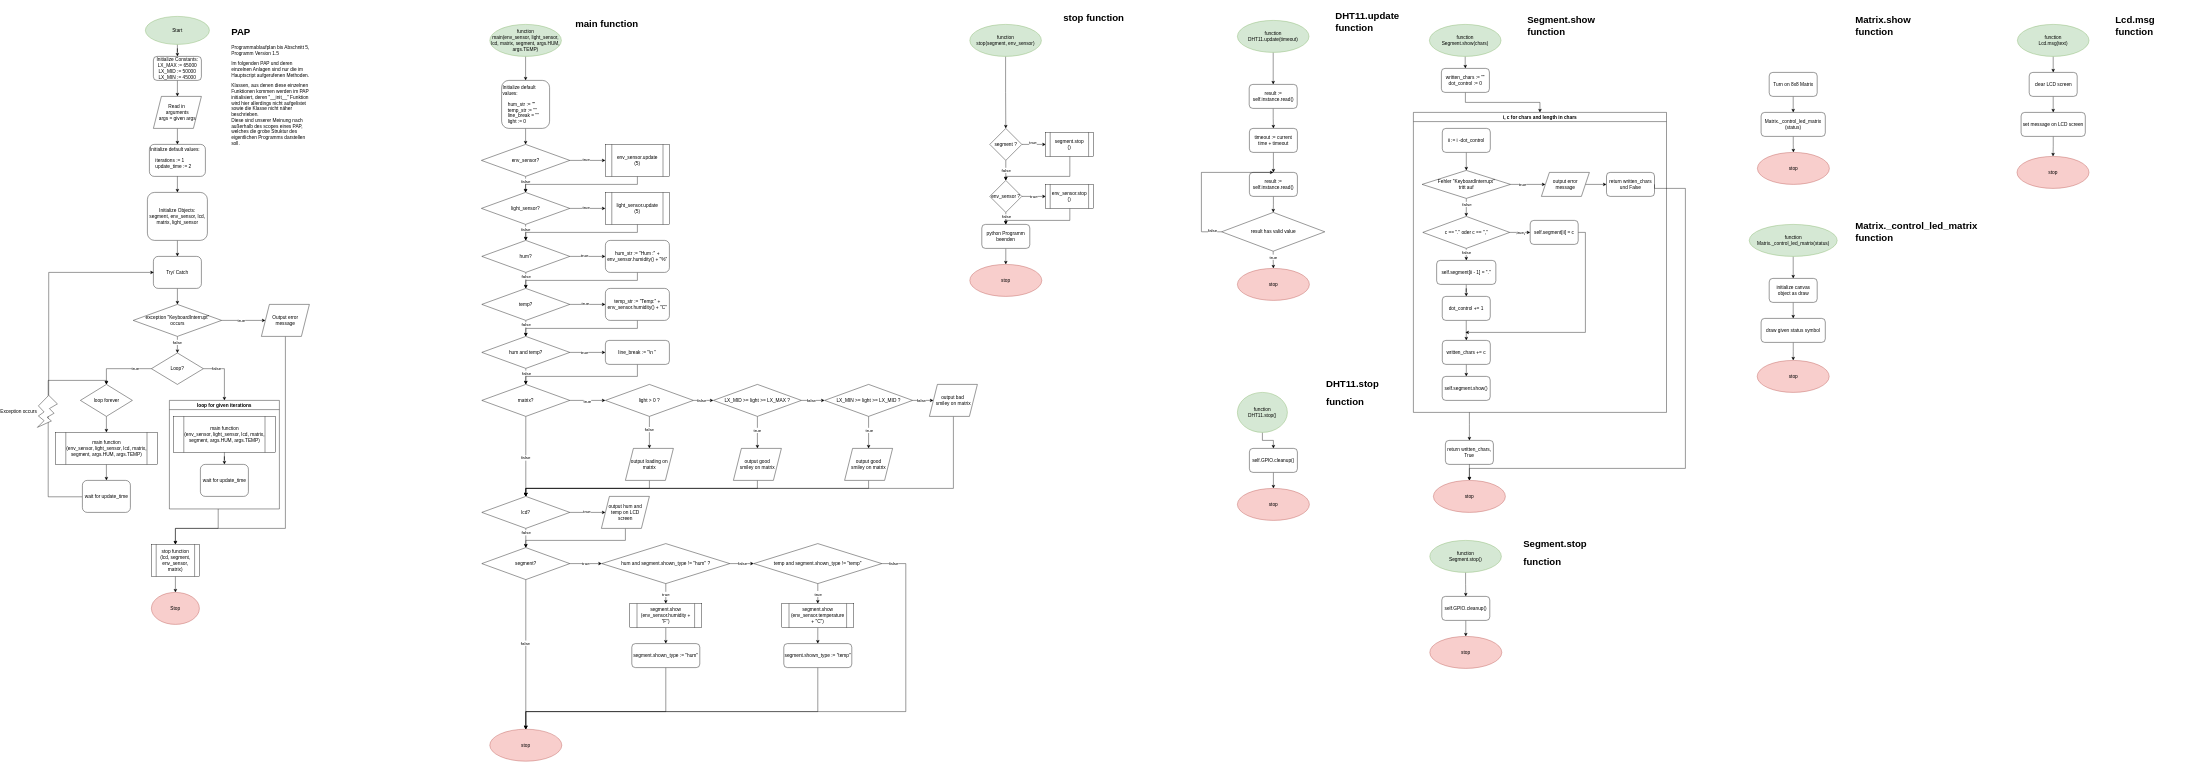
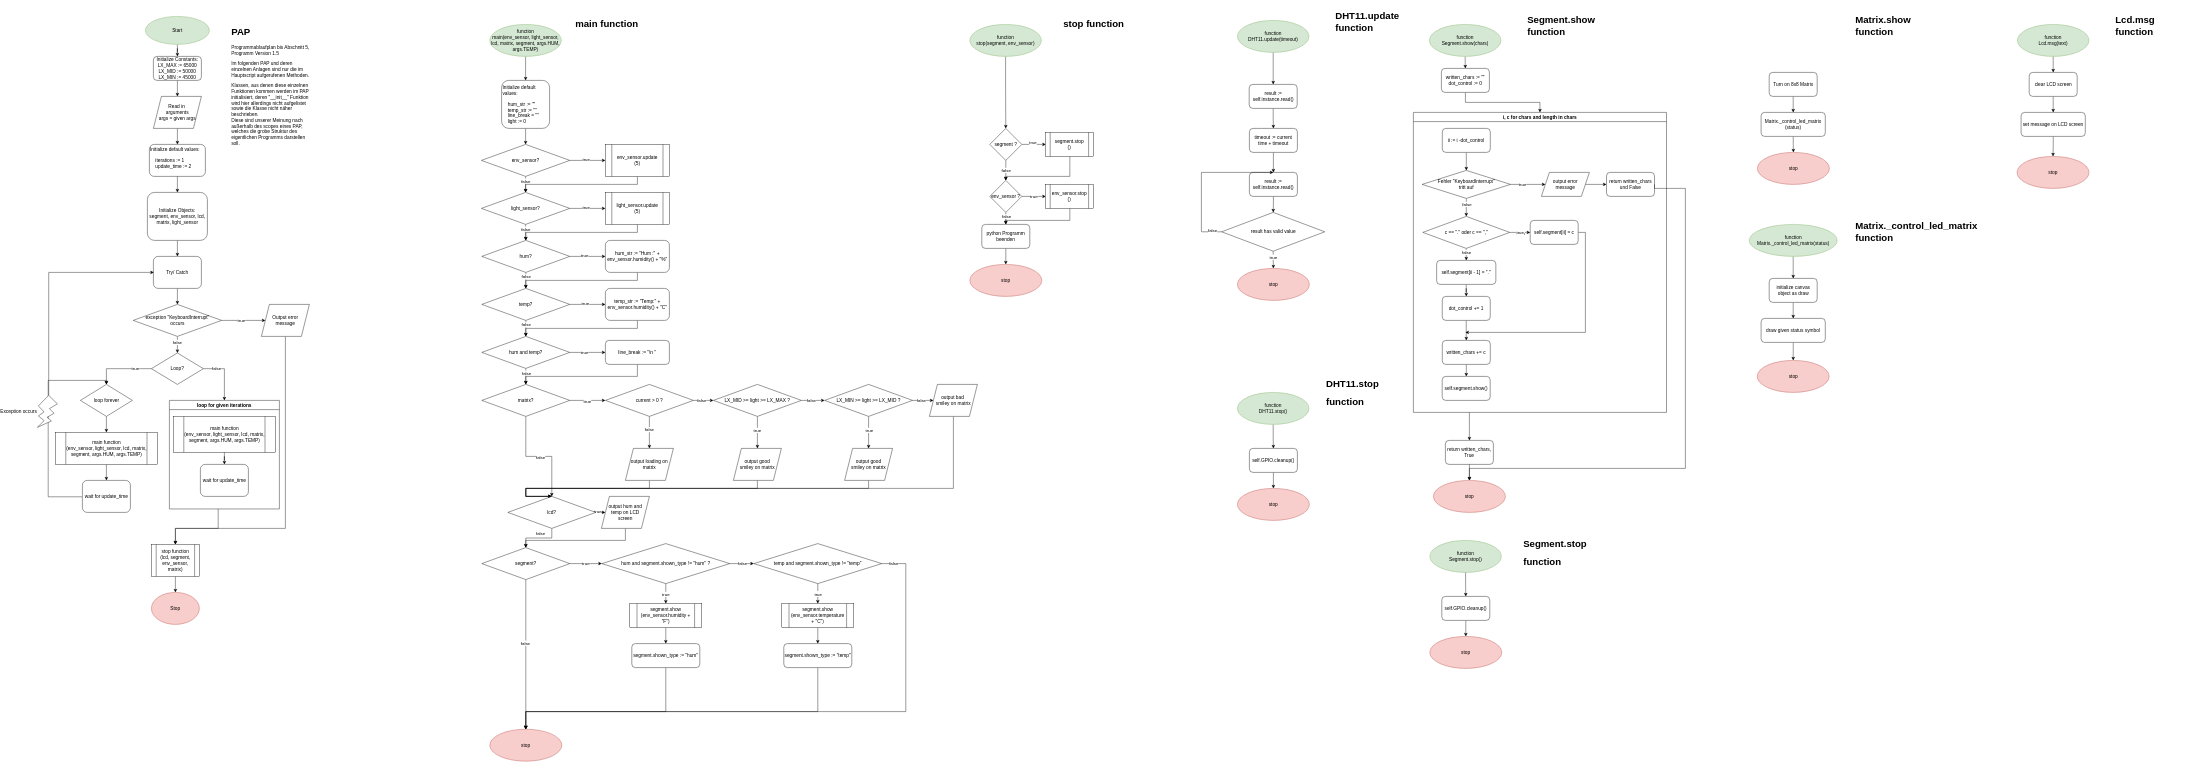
- <mxCell id="112" value="&lt;h1&gt;stop function&lt;br&gt;&lt;/h1&gt;" style="text;html=1;strokeColor=none;fillColor=none;spacing=5;spacingTop=-20;whiteSpace=wrap;overflow=hidden;rounded=0;" parent="1" vertex="1"><mxGeometry x="2580" y="25" width="190" height="120" as="geometry" /></mxCell>
+ <mxCell id="112" value="&lt;h1&gt;stop function&lt;br&gt;&lt;/h1&gt;" style="text;html=1;strokeColor=none;fillColor=none;spacing=5;spacingTop=-20;whiteSpace=wrap;overflow=hidden;rounded=0;" parent="1" vertex="1"><mxGeometry x="2580" y="40" width="190" height="120" as="geometry" /></mxCell>
- <mxCell id="202" value="light &amp;gt; 0 ?" style="rhombus;whiteSpace=wrap;html=1;" vertex="1" parent="1"><mxGeometry x="1440" y="960" width="220" height="80" as="geometry" /></mxCell>
+ <mxCell id="202" value="current &amp;gt; 0 ?" style="rhombus;whiteSpace=wrap;html=1;" vertex="1" parent="1"><mxGeometry x="1440" y="960" width="220" height="80" as="geometry" /></mxCell>
- <mxCell id="165" value="&lt;div&gt;function&lt;/div&gt;&lt;div&gt;DHT11.stop()&lt;br&gt;&lt;/div&gt;" style="ellipse;whiteSpace=wrap;html=1;fillColor=#d5e8d4;strokeColor=#82b366;" parent="1" vertex="1"><mxGeometry x="3020" y="980" width="125" height="100" as="geometry" /></mxCell>
+ <mxCell id="165" value="&lt;div&gt;function&lt;/div&gt;&lt;div&gt;DHT11.stop()&lt;br&gt;&lt;/div&gt;" style="ellipse;whiteSpace=wrap;html=1;fillColor=#d5e8d4;strokeColor=#82b366;" parent="1" vertex="1"><mxGeometry x="3020" y="980" width="179" height="80" as="geometry" /></mxCell>
- <mxCell id="225" value="lcd?" style="rhombus;whiteSpace=wrap;html=1;" vertex="1" parent="1"><mxGeometry x="1131" y="1240" width="220" height="80" as="geometry" /></mxCell>
+ <mxCell id="225" value="lcd?" style="rhombus;whiteSpace=wrap;html=1;" vertex="1" parent="1"><mxGeometry x="1196" y="1240" width="220" height="80" as="geometry" /></mxCell>
